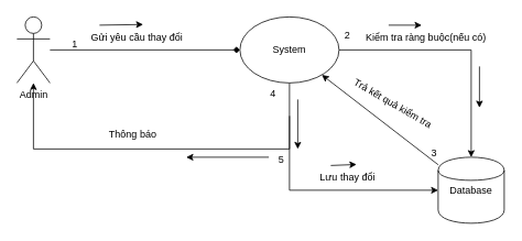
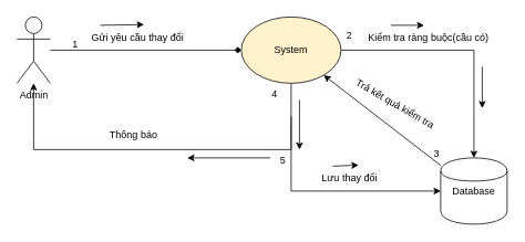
- <mxCell id="14" value="Kiểm tra ràng buộc(nếu có)" style="text;html=1;align=center;verticalAlign=middle;resizable=0;points=[];autosize=1;strokeColor=none;fillColor=none;" vertex="1" parent="1"><mxGeometry x="430" y="30" width="170" height="30" as="geometry" /></mxCell>
+ <mxCell id="14" value="Kiểm tra ràng buộc(cầu có)" style="text;html=1;align=center;verticalAlign=middle;resizable=0;points=[];autosize=1;strokeColor=none;fillColor=none;" vertex="1" parent="1"><mxGeometry x="430" y="30" width="170" height="30" as="geometry" /></mxCell>
- <mxCell id="7" value="System" style="ellipse;whiteSpace=wrap;html=1;" vertex="1" parent="1"><mxGeometry x="290" y="20" width="120" height="80" as="geometry" /></mxCell>
+ <mxCell id="7" value="System" style="ellipse;whiteSpace=wrap;html=1;fillColor=#fff2cc;" vertex="1" parent="1"><mxGeometry x="290" y="20" width="120" height="80" as="geometry" /></mxCell>
